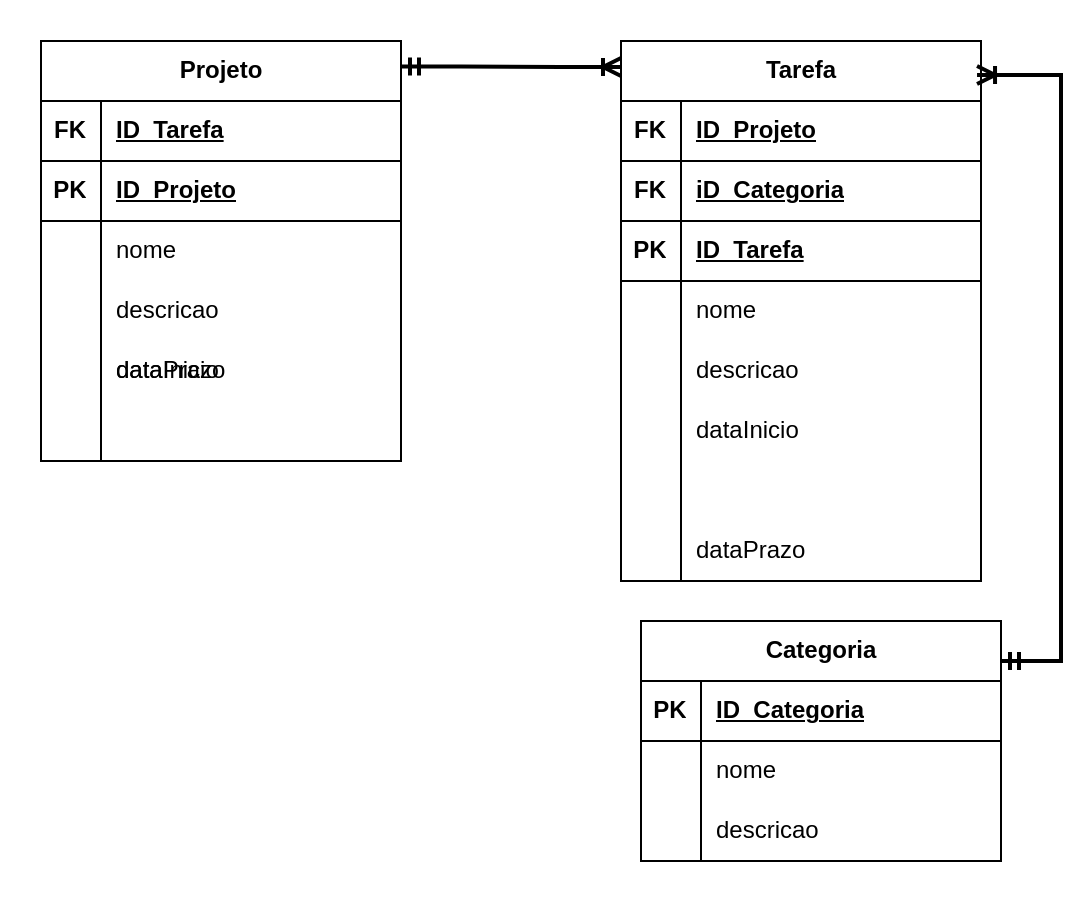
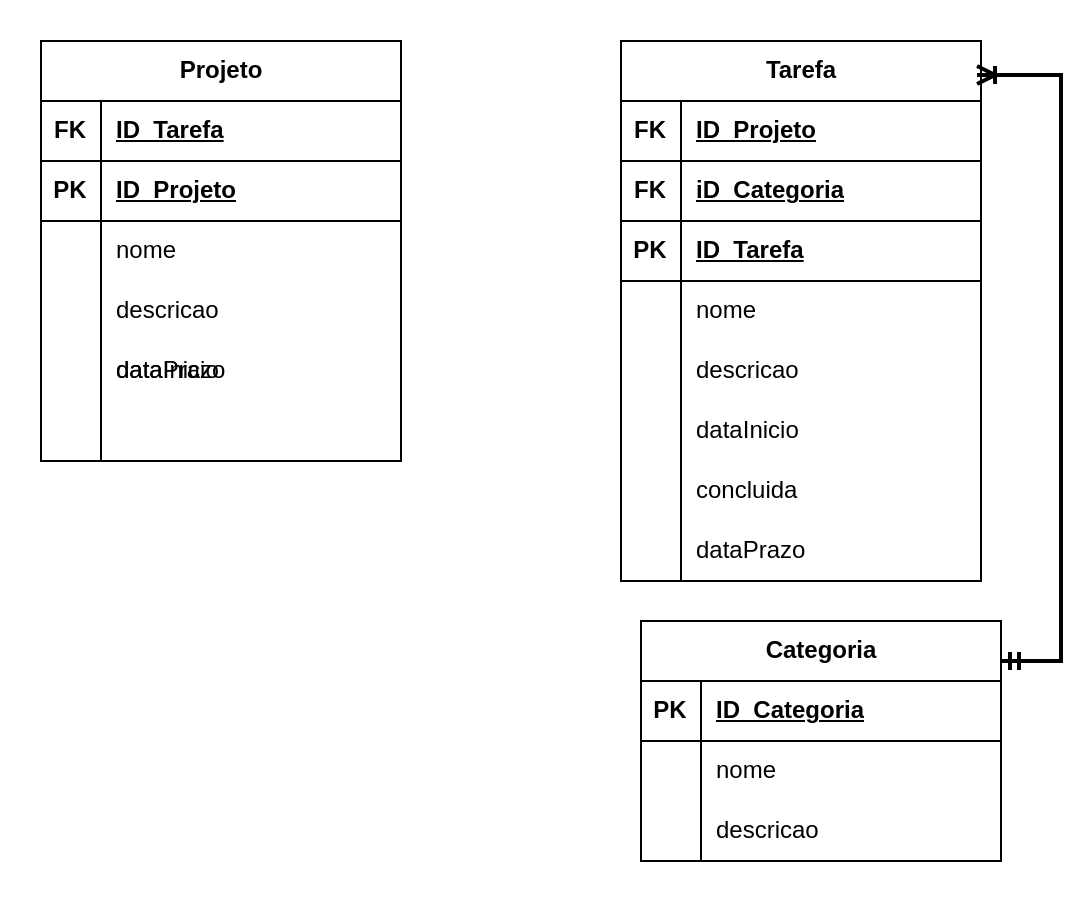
- <mxCell id="49" value="" style="edgeStyle=entityRelationEdgeStyle;fontSize=12;html=1;endArrow=ERoneToMany;startArrow=ERmandOne;rounded=0;fontFamily=Helvetica;fontColor=default;startSize=6;exitX=1;exitY=0.061;exitDx=0;exitDy=0;exitPerimeter=0;entryX=0;entryY=0.048;entryDx=0;entryDy=0;entryPerimeter=0;strokeWidth=2;" edge="1" parent="1" source="2" target="22"><mxGeometry width="100" height="100" relative="1" as="geometry"><mxPoint x="190" y="220" as="sourcePoint" /><mxPoint x="290" y="120" as="targetPoint" /></mxGeometry></mxCell>
+ <mxCell id="48" value="concluida" style="shape=partialRectangle;connectable=0;fillColor=none;top=0;left=0;bottom=0;right=0;align=left;spacingLeft=6;overflow=hidden;whiteSpace=wrap;html=1;strokeColor=default;fontFamily=Helvetica;fontSize=12;fontColor=default;startSize=30;" vertex="1" parent="1"><mxGeometry x="340" y="230" width="150" height="30" as="geometry"><mxRectangle width="150" height="30" as="alternateBounds" /></mxGeometry></mxCell>
